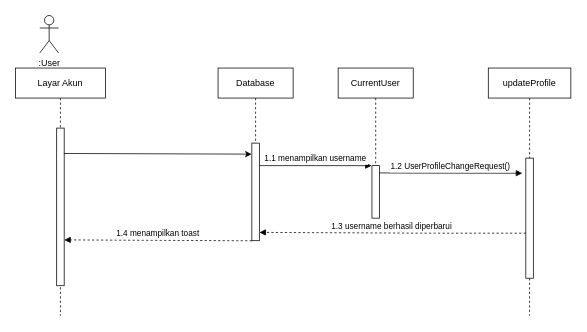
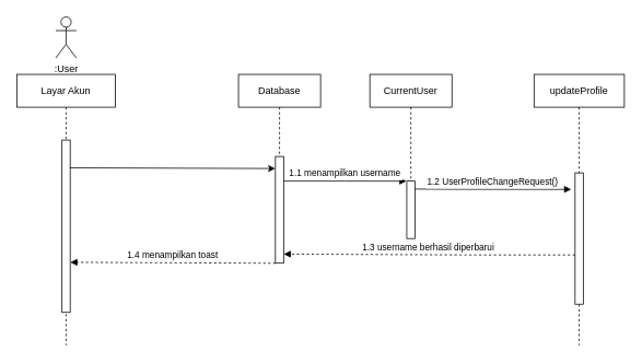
- <mxCell id="7" value=":User" style="shape=umlActor;verticalLabelPosition=bottom;verticalAlign=top;html=1;outlineConnect=0;" parent="1" vertex="1"><mxGeometry x="52.5" y="20" width="25" height="50" as="geometry" /></mxCell>
+ <mxCell id="7" value=":User" style="shape=umlActor;verticalLabelPosition=bottom;verticalAlign=top;html=1;outlineConnect=0;" parent="1" vertex="1"><mxGeometry x="67.5" y="20" width="25" height="50" as="geometry" /></mxCell>
